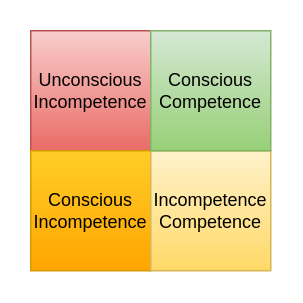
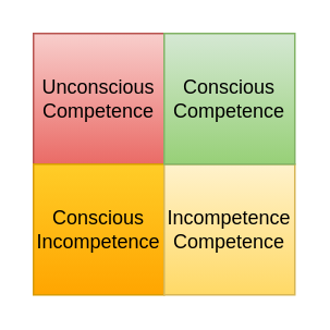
- <mxCell id="2" value="Unconscious&lt;br&gt;Incompetence" style="whiteSpace=wrap;html=1;aspect=fixed;gradientColor=#ea6b66;fillColor=#f8cecc;strokeColor=#b85450;" vertex="1" parent="1"><mxGeometry x="20" y="20" width="80" height="80" as="geometry" /></mxCell>
+ <mxCell id="2" value="Unconscious&lt;br&gt;Competence" style="whiteSpace=wrap;html=1;aspect=fixed;gradientColor=#ea6b66;fillColor=#f8cecc;strokeColor=#b85450;" vertex="1" parent="1"><mxGeometry x="20" y="20" width="80" height="80" as="geometry" /></mxCell>
